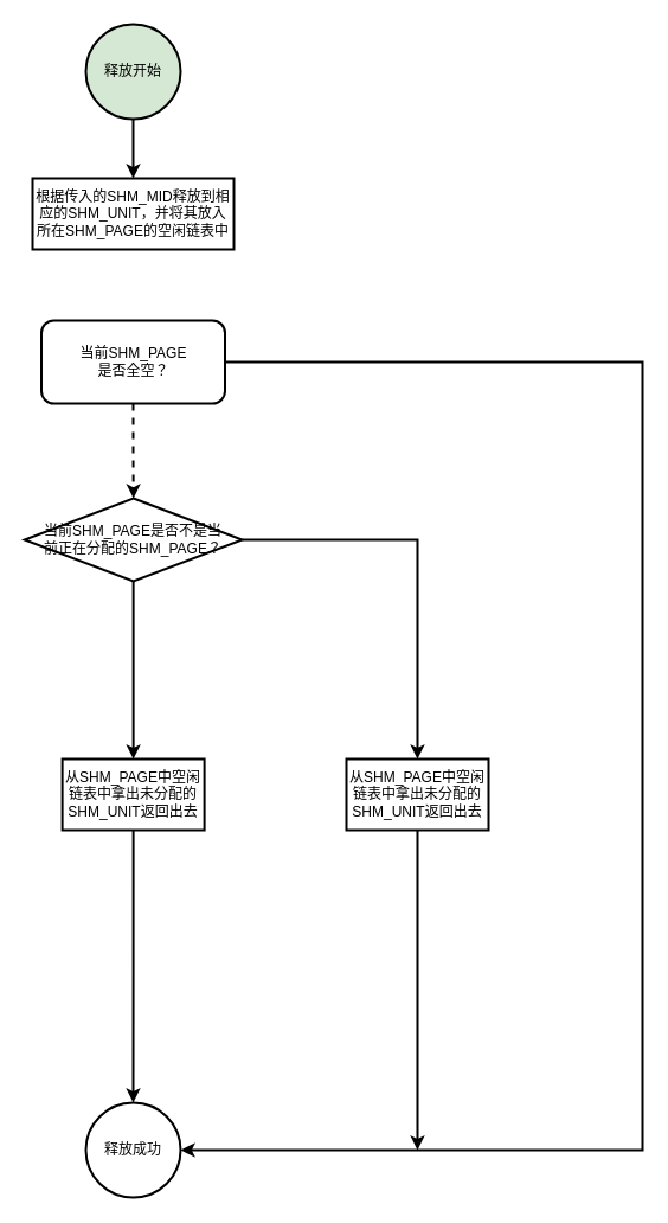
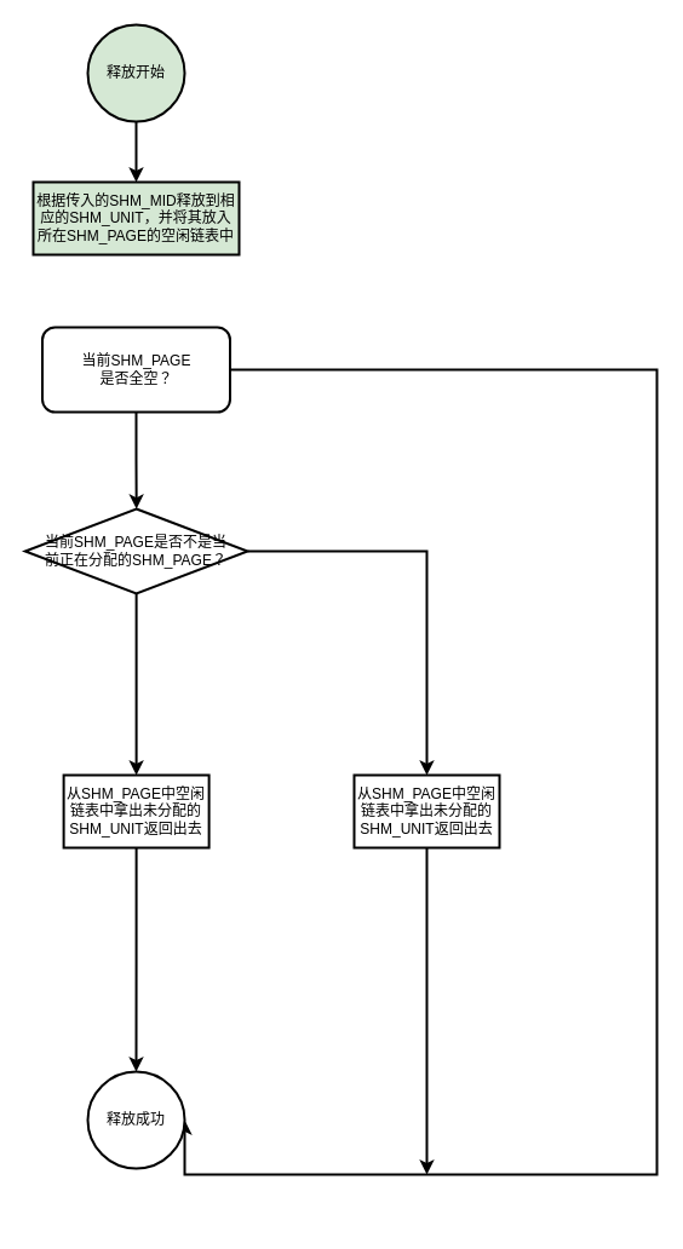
- <mxCell id="4" value="根据传入的SHM_MID释放到相应的SHM_UNIT，并将其放入所在SHM_PAGE的空闲链表中" style="rounded=0;whiteSpace=wrap;html=1;strokeWidth=2;" parent="1" vertex="1"><mxGeometry x="27" y="150" width="170" height="60" as="geometry" /></mxCell>
+ <mxCell id="4" value="根据传入的SHM_MID释放到相应的SHM_UNIT，并将其放入所在SHM_PAGE的空闲链表中" style="rounded=0;whiteSpace=wrap;html=1;strokeWidth=2;fillColor=#d5e8d4;" parent="1" vertex="1"><mxGeometry x="27" y="150" width="170" height="60" as="geometry" /></mxCell>
- <mxCell id="5" style="edgeStyle=orthogonalEdgeStyle;rounded=0;orthogonalLoop=1;jettySize=auto;html=1;exitX=0.5;exitY=1;exitDx=0;exitDy=0;strokeWidth=2;dashed=1;" parent="1" source="7" target="11" edge="1"><mxGeometry relative="1" as="geometry" /></mxCell>
+ <mxCell id="5" style="edgeStyle=orthogonalEdgeStyle;rounded=0;orthogonalLoop=1;jettySize=auto;html=1;exitX=0.5;exitY=1;exitDx=0;exitDy=0;strokeWidth=2;" parent="1" source="7" target="11" edge="1"><mxGeometry relative="1" as="geometry" /></mxCell>
- <mxCell id="8" value="释放成功" style="ellipse;whiteSpace=wrap;html=1;aspect=fixed;strokeWidth=2;align=center;" parent="1" vertex="1"><mxGeometry x="72" y="930" width="80" height="80" as="geometry" /></mxCell>
+ <mxCell id="8" value="释放成功" style="ellipse;whiteSpace=wrap;html=1;aspect=fixed;strokeWidth=2;align=center;" parent="1" vertex="1"><mxGeometry x="72" y="885" width="80" height="80" as="geometry" /></mxCell>
